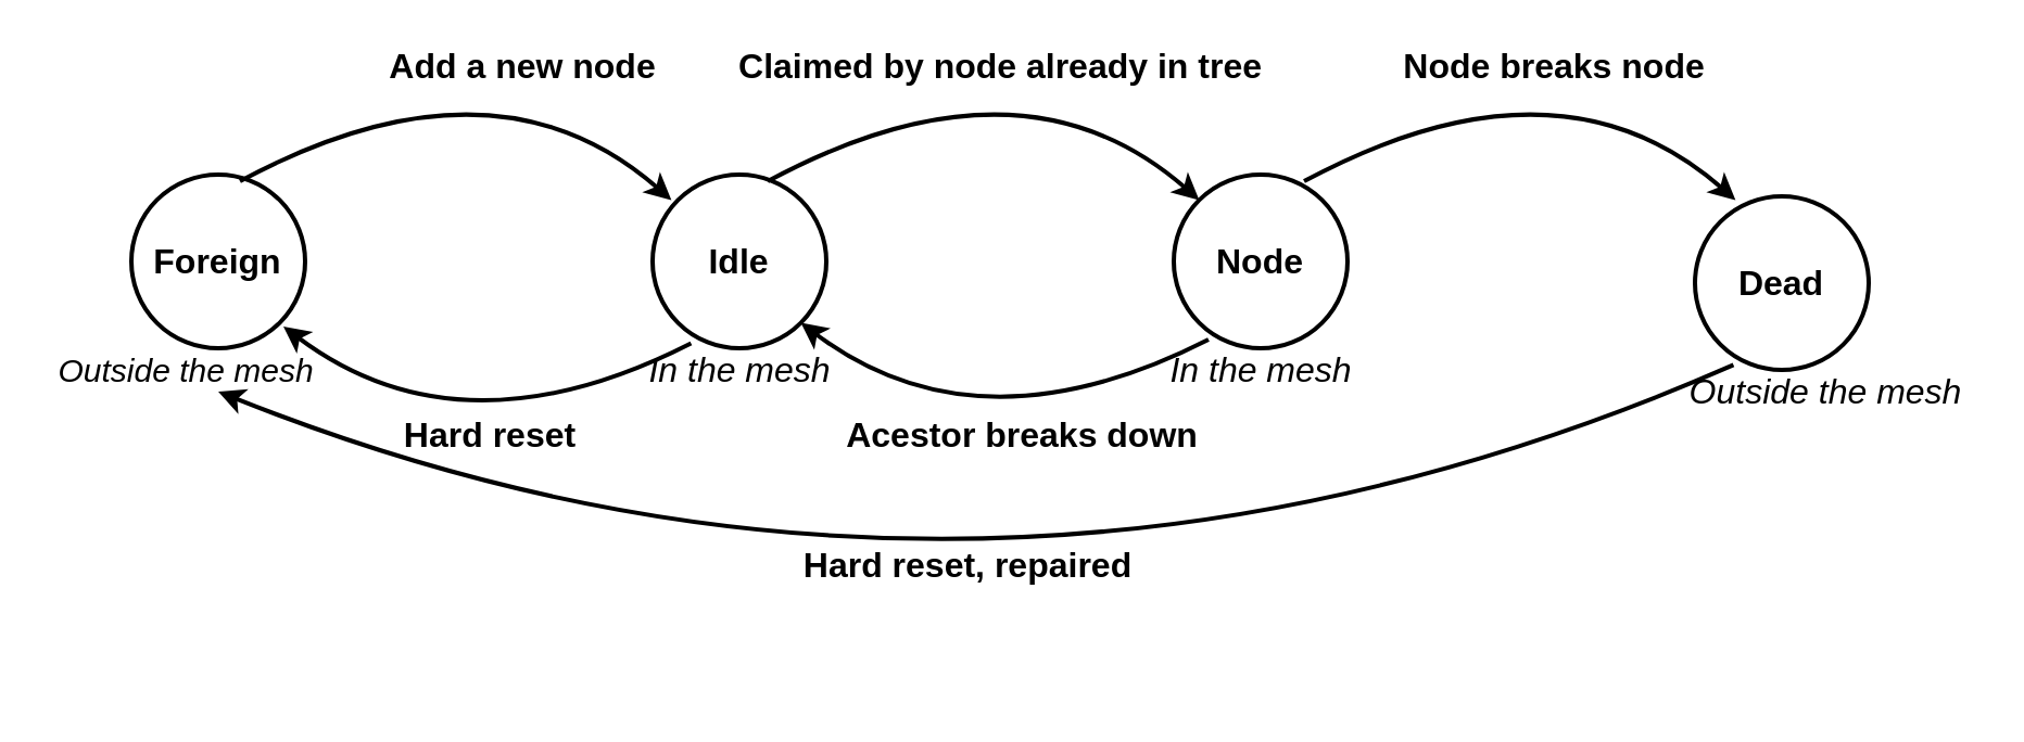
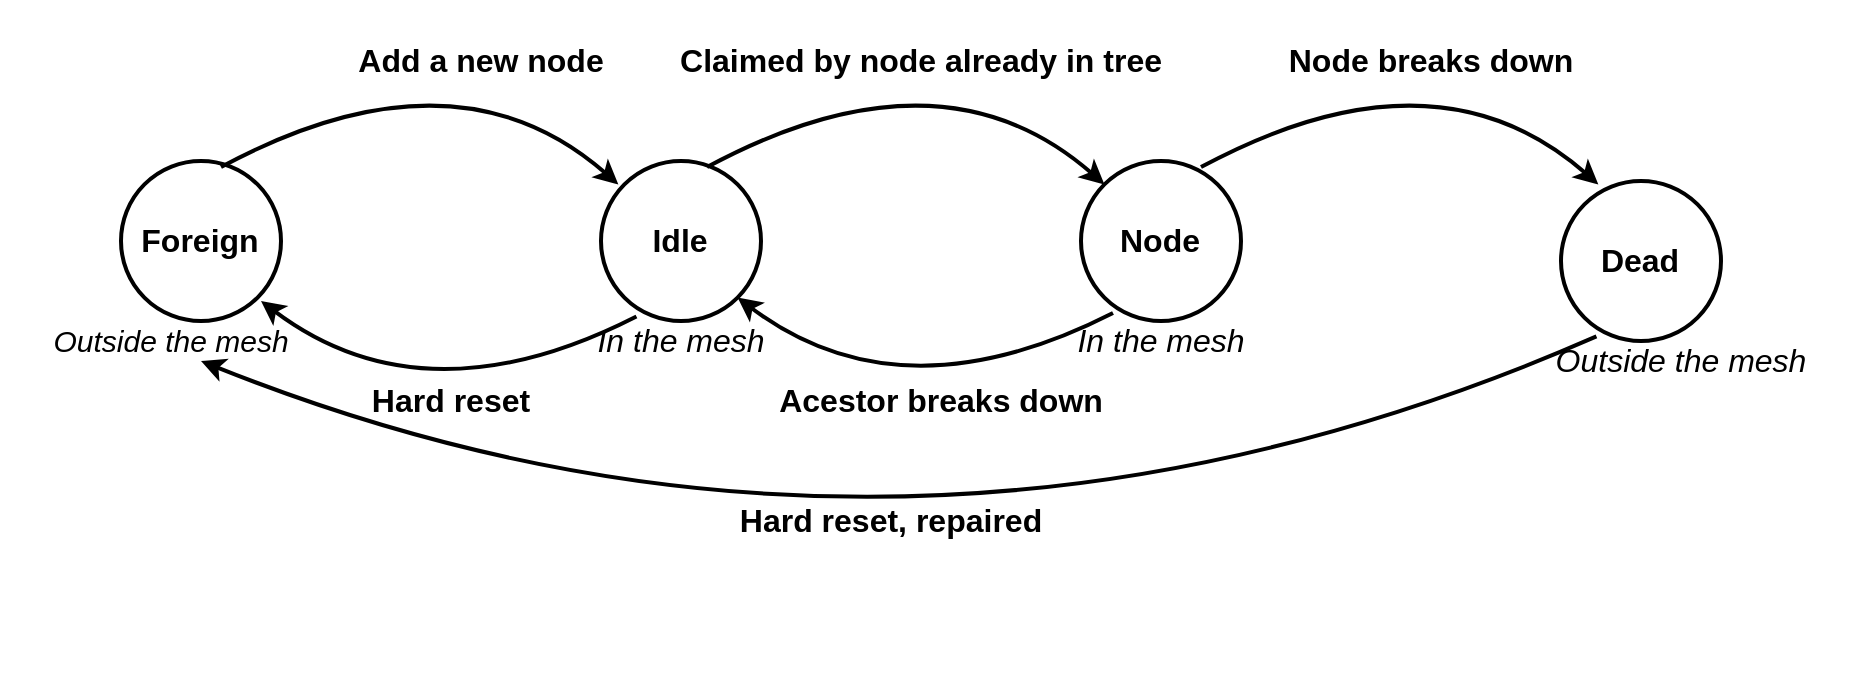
- <mxCell id="19" value="Node breaks node" style="text;html=1;align=center;verticalAlign=middle;resizable=0;points=[];autosize=1;strokeColor=none;fillColor=none;fontSize=16;fontStyle=1" vertex="1" parent="1"><mxGeometry x="635" y="20" width="160" height="20" as="geometry" /></mxCell>
+ <mxCell id="19" value="Node breaks down" style="text;html=1;align=center;verticalAlign=middle;resizable=0;points=[];autosize=1;strokeColor=none;fillColor=none;fontSize=16;fontStyle=1" vertex="1" parent="1"><mxGeometry x="635" y="20" width="160" height="20" as="geometry" /></mxCell>
